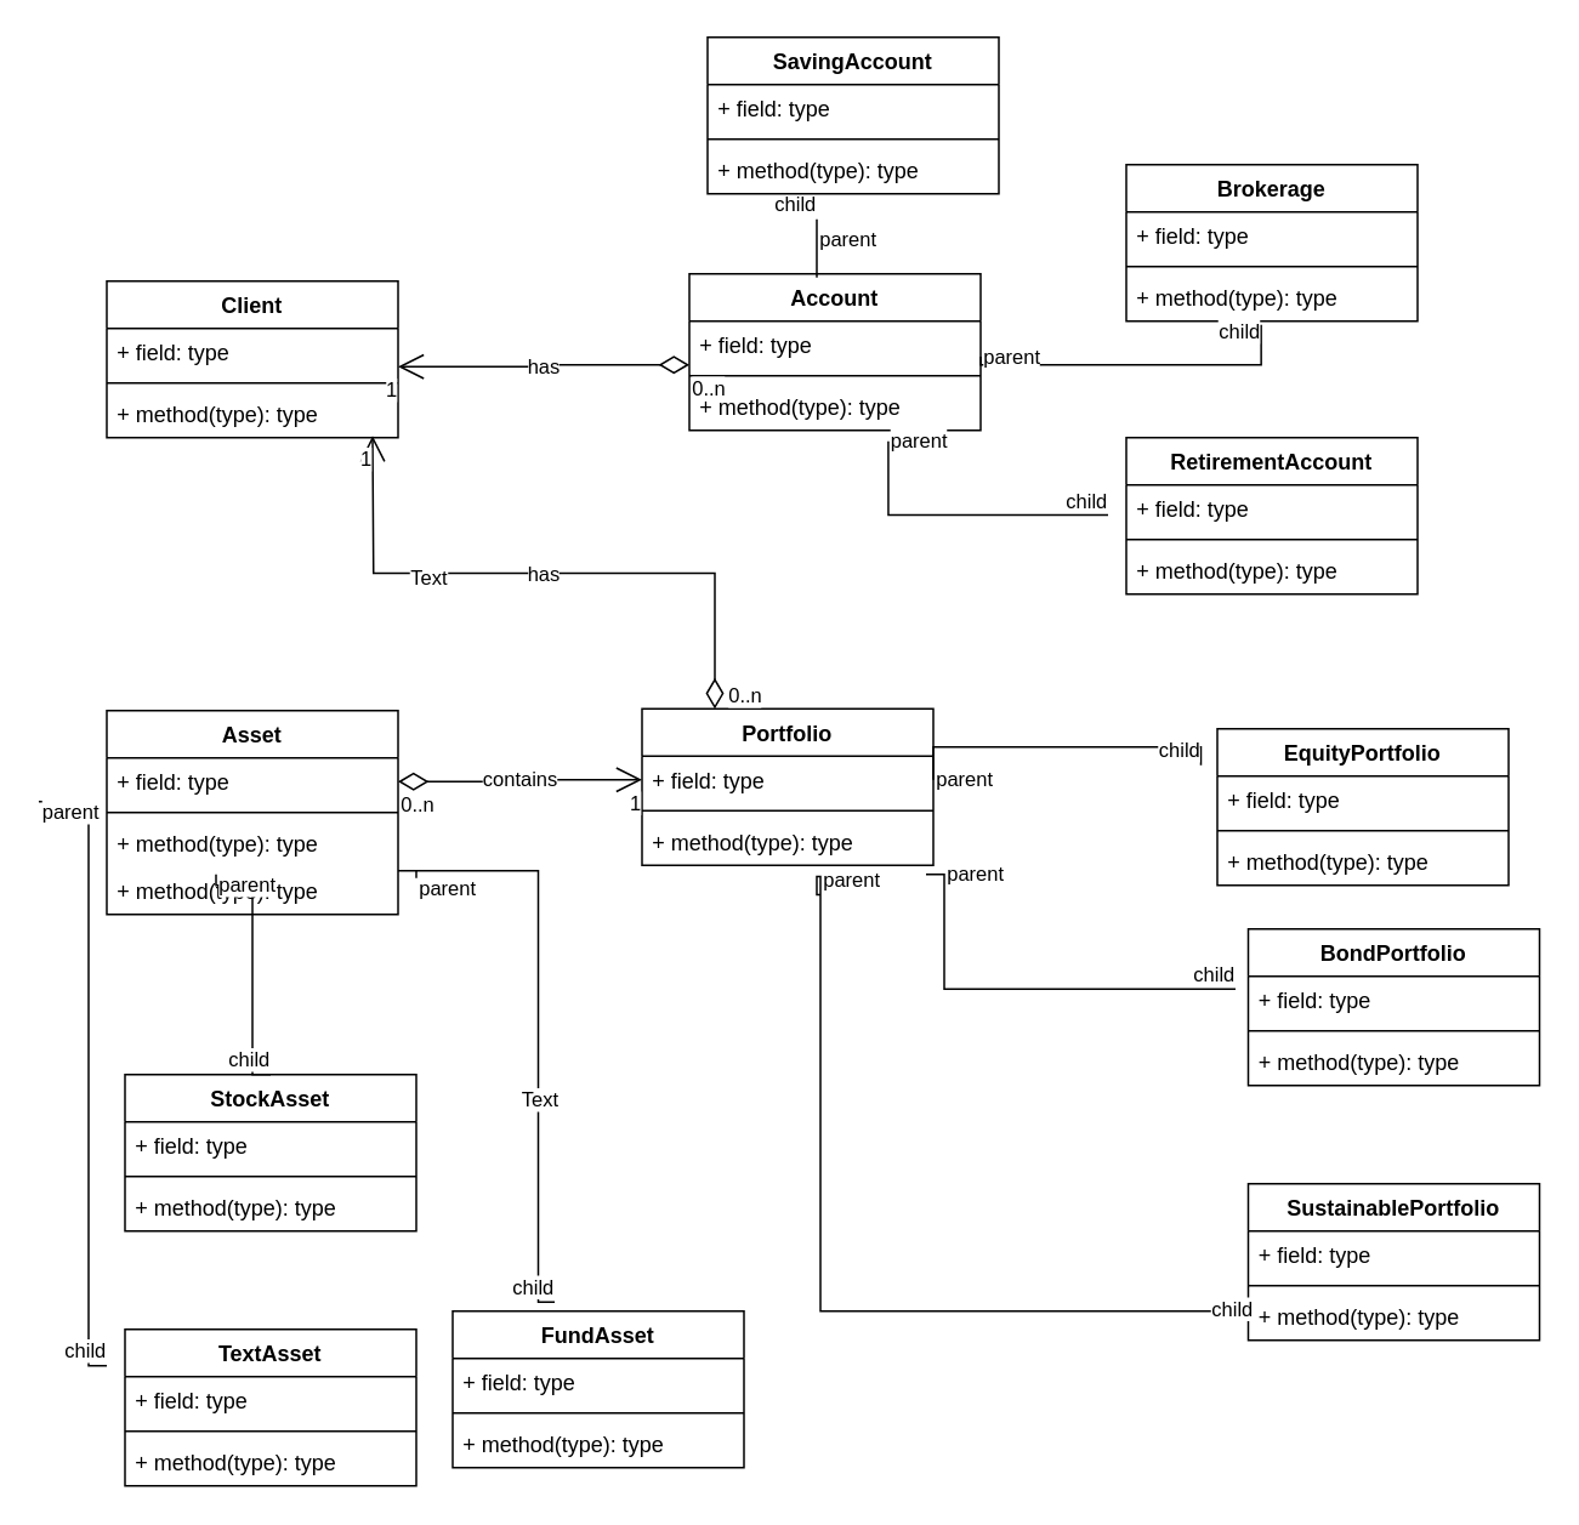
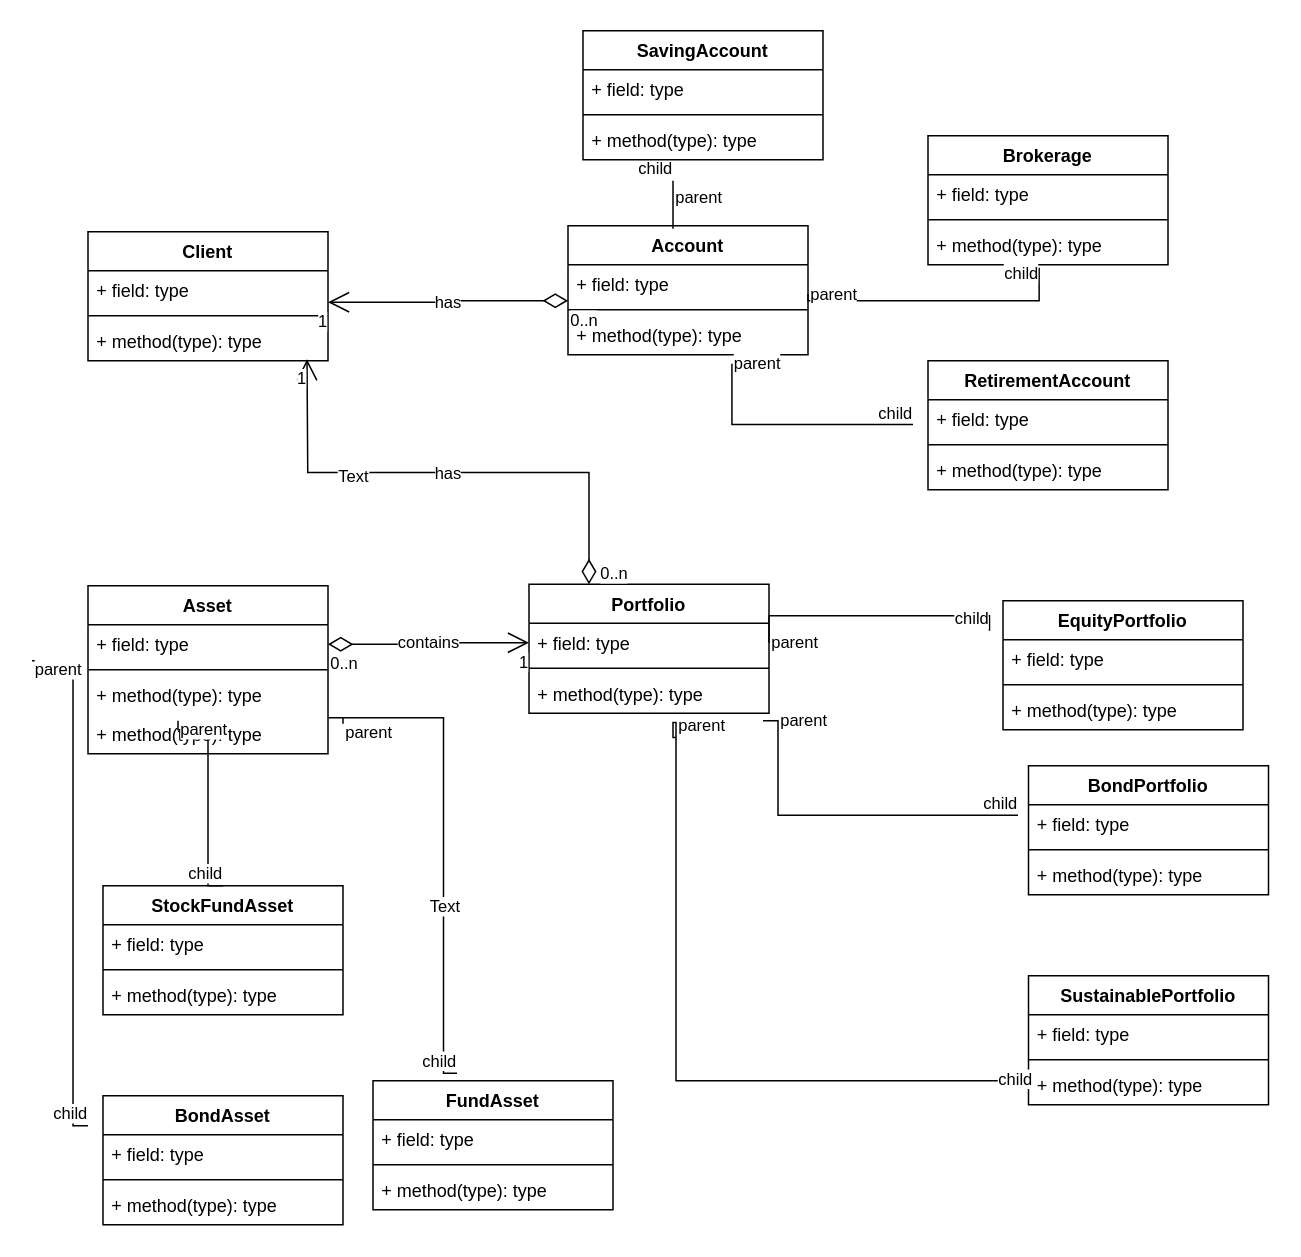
- <mxCell id="71" value="&lt;strong data-end=&quot;560&quot; data-start=&quot;551&quot;&gt;Stock&lt;/strong&gt;Asset" style="swimlane;fontStyle=1;align=center;verticalAlign=top;childLayout=stackLayout;horizontal=1;startSize=26;horizontalStack=0;resizeParent=1;resizeParentMax=0;resizeLast=0;collapsible=1;marginBottom=0;whiteSpace=wrap;html=1;" vertex="1" parent="1"><mxGeometry x="68" y="590" width="160" height="86" as="geometry" /></mxCell>
+ <mxCell id="71" value="&lt;strong data-end=&quot;560&quot; data-start=&quot;551&quot;&gt;Stock&lt;/strong&gt;FundAsset" style="swimlane;fontStyle=1;align=center;verticalAlign=top;childLayout=stackLayout;horizontal=1;startSize=26;horizontalStack=0;resizeParent=1;resizeParentMax=0;resizeLast=0;collapsible=1;marginBottom=0;whiteSpace=wrap;html=1;" vertex="1" parent="1"><mxGeometry x="68" y="590" width="160" height="86" as="geometry" /></mxCell>
- <mxCell id="75" value="&lt;strong data-end=&quot;593&quot; data-start=&quot;585&quot;&gt;Text&lt;/strong&gt;Asset" style="swimlane;fontStyle=1;align=center;verticalAlign=top;childLayout=stackLayout;horizontal=1;startSize=26;horizontalStack=0;resizeParent=1;resizeParentMax=0;resizeLast=0;collapsible=1;marginBottom=0;whiteSpace=wrap;html=1;" vertex="1" parent="1"><mxGeometry x="68" y="730" width="160" height="86" as="geometry" /></mxCell>
+ <mxCell id="75" value="&lt;strong data-end=&quot;593&quot; data-start=&quot;585&quot;&gt;Bond&lt;/strong&gt;Asset" style="swimlane;fontStyle=1;align=center;verticalAlign=top;childLayout=stackLayout;horizontal=1;startSize=26;horizontalStack=0;resizeParent=1;resizeParentMax=0;resizeLast=0;collapsible=1;marginBottom=0;whiteSpace=wrap;html=1;" vertex="1" parent="1"><mxGeometry x="68" y="730" width="160" height="86" as="geometry" /></mxCell>
